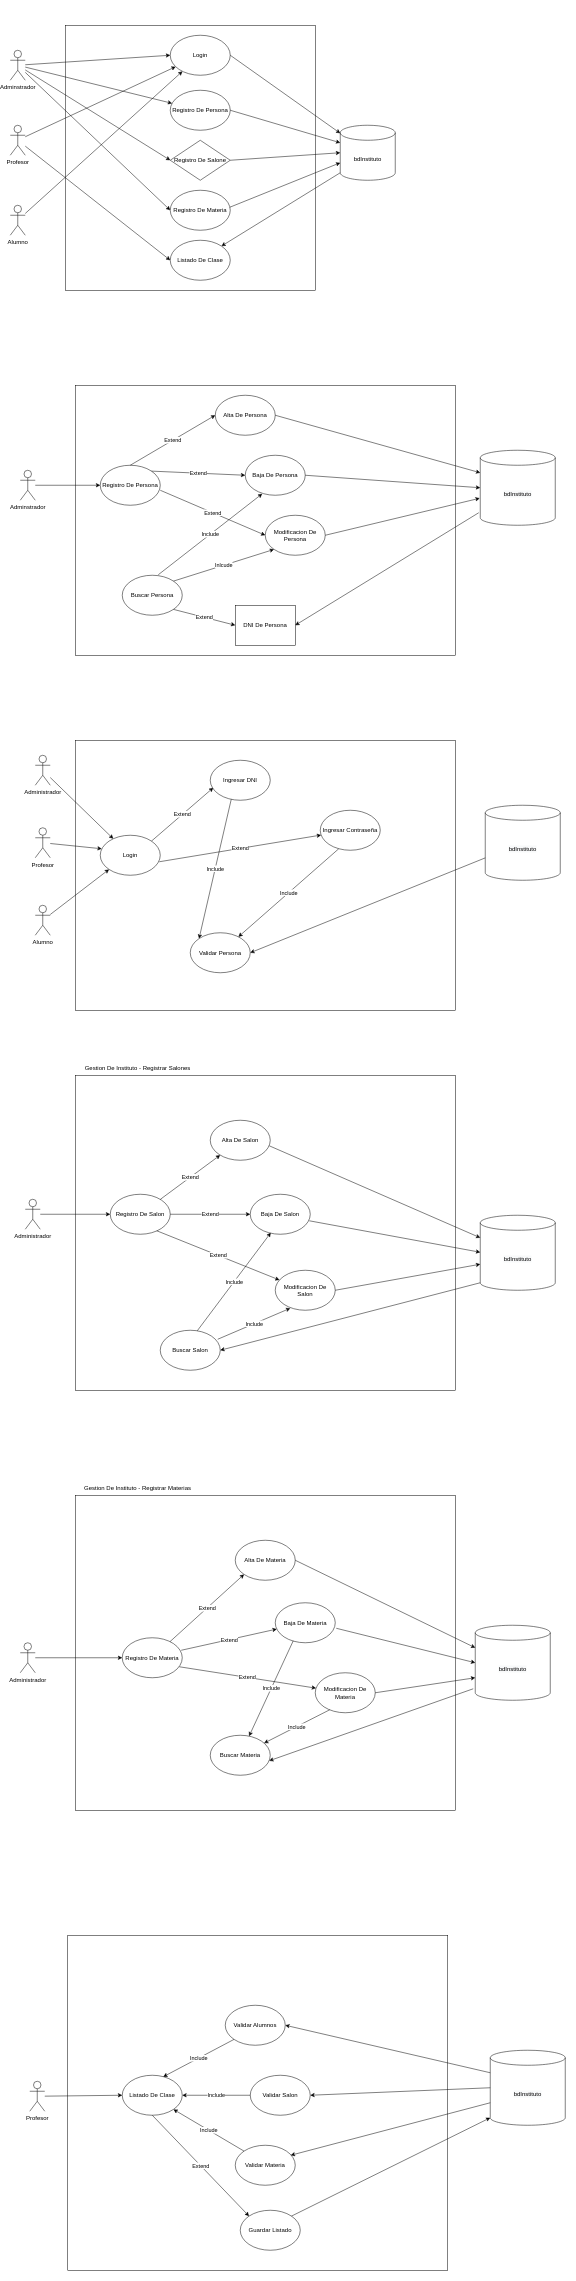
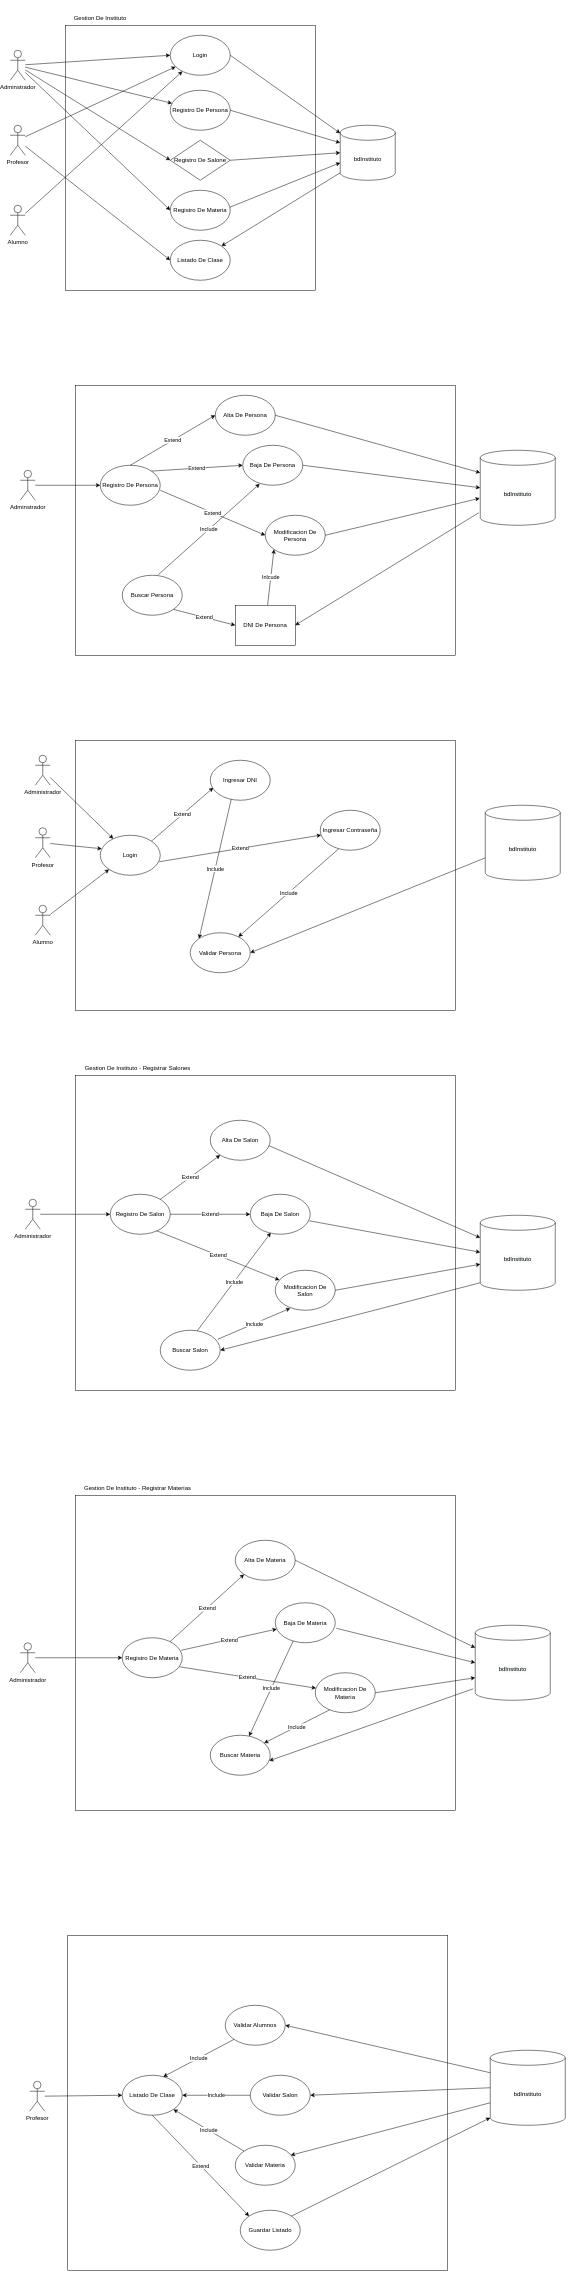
+ <mxCell id="9" value="Gestion De Instituto" style="text;html=1;strokeColor=none;fillColor=none;align=center;verticalAlign=middle;whiteSpace=wrap;rounded=0;" vertex="1" parent="1"><mxGeometry x="130" width="140" height="30" as="geometry" y="20" /></mxCell>
- <mxCell id="30" value="Baja De Persona" style="ellipse;whiteSpace=wrap;html=1;" vertex="1" parent="1"><mxGeometry x="490" y="910" width="120" height="80" as="geometry" /></mxCell>
+ <mxCell id="30" value="Baja De Persona" style="ellipse;whiteSpace=wrap;html=1;" vertex="1" parent="1"><mxGeometry x="485" y="890" width="120" height="80" as="geometry" /></mxCell>
- <mxCell id="43" value="Inlcude" style="endArrow=none;html=1;rounded=0;entryX=1;entryY=0;entryDx=0;entryDy=0;exitX=0;exitY=1;exitDx=0;exitDy=0;endFill=0;startArrow=classic;startFill=1;" edge="1" parent="1" source="31" target="33"><mxGeometry width="50" height="50" relative="1" as="geometry"><mxPoint x="356.426" y="1208.284" as="sourcePoint" /><mxPoint x="480" y="1210" as="targetPoint" /></mxGeometry></mxCell>
+ <mxCell id="43" value="Inlcude" style="endArrow=none;html=1;rounded=0;exitX=0;exitY=1;exitDx=0;exitDy=0;endFill=0;startArrow=classic;startFill=1;" edge="1" parent="1" source="31" target="37"><mxGeometry width="50" height="50" relative="1" as="geometry"><mxPoint x="356.426" y="1208.284" as="sourcePoint" /><mxPoint x="480" y="1210" as="targetPoint" /></mxGeometry></mxCell>
